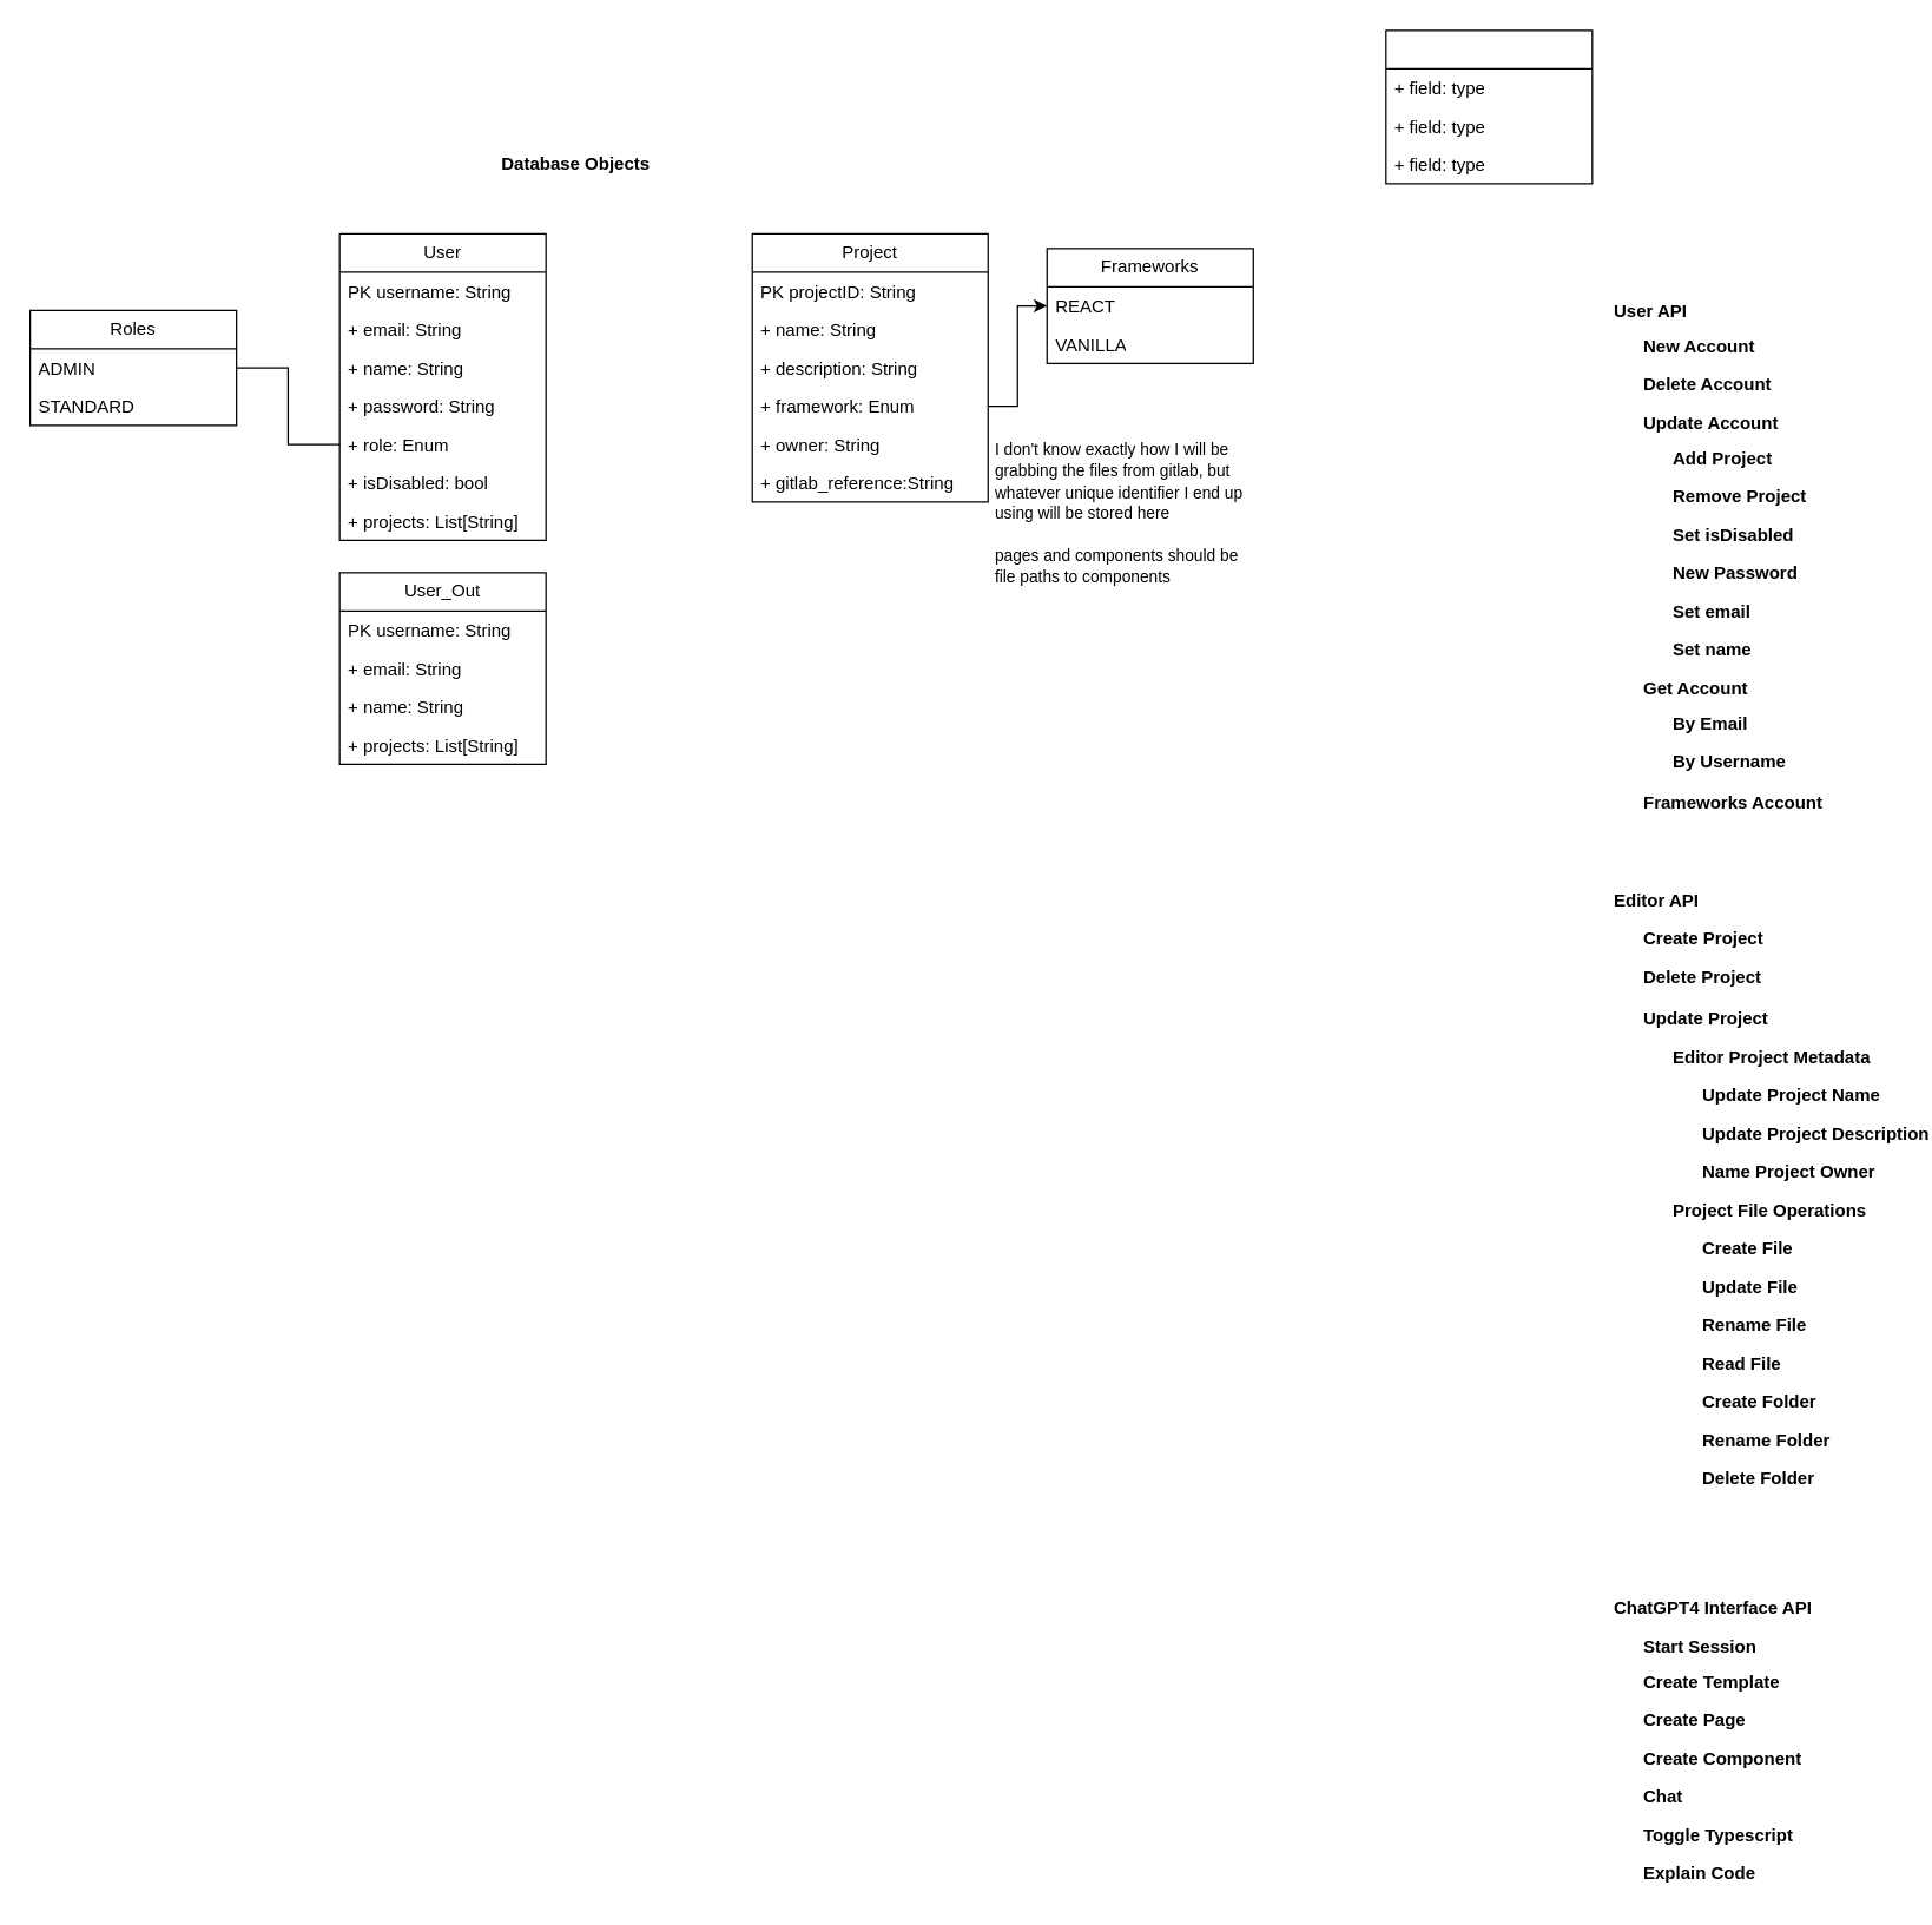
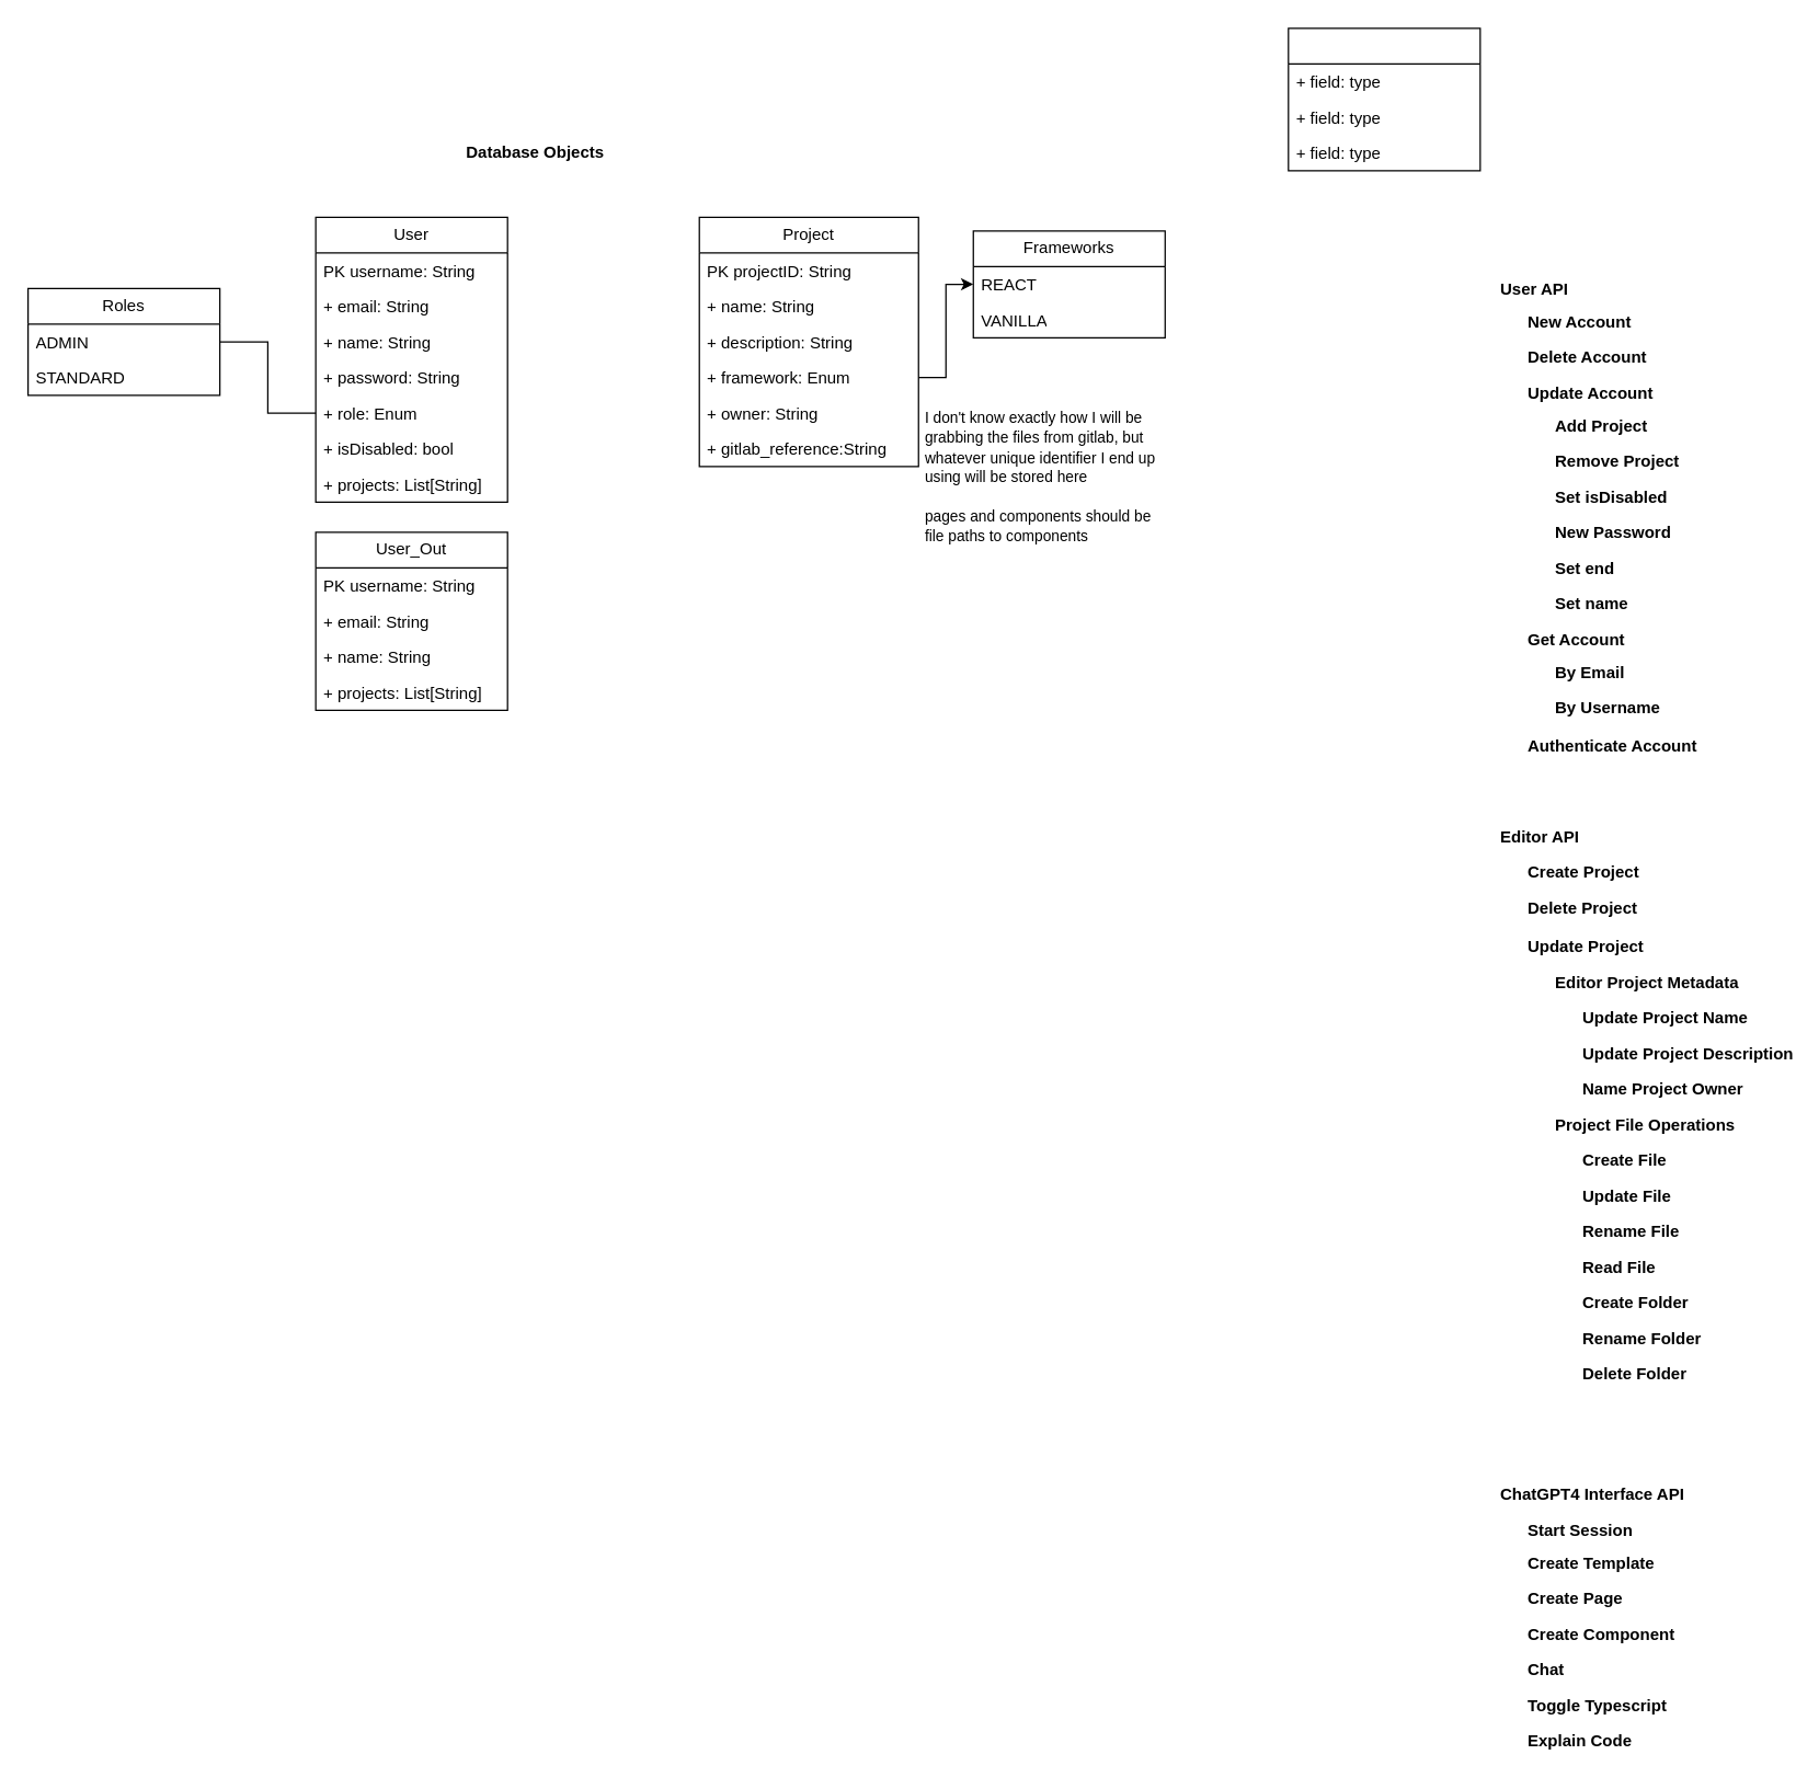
- <mxCell id="44" value="Set email" style="text;align=left;fontStyle=1;verticalAlign=middle;spacingLeft=3;spacingRight=3;strokeColor=none;rotatable=0;points=[[0,0.5],[1,0.5]];portConstraint=eastwest;html=1;" vertex="1" parent="1"><mxGeometry x="1130" y="402" width="80" height="26" as="geometry" /></mxCell>
+ <mxCell id="44" value="Set end" style="text;align=left;fontStyle=1;verticalAlign=middle;spacingLeft=3;spacingRight=3;strokeColor=none;rotatable=0;points=[[0,0.5],[1,0.5]];portConstraint=eastwest;html=1;" vertex="1" parent="1"><mxGeometry x="1130" y="402" width="80" height="26" as="geometry" /></mxCell>
- <mxCell id="46" value="Frameworks Account" style="text;align=left;fontStyle=1;verticalAlign=middle;spacingLeft=3;spacingRight=3;strokeColor=none;rotatable=0;points=[[0,0.5],[1,0.5]];portConstraint=eastwest;html=1;" vertex="1" parent="1"><mxGeometry x="1110" y="532" width="140" height="26" as="geometry" /></mxCell>
+ <mxCell id="46" value="Authenticate Account" style="text;align=left;fontStyle=1;verticalAlign=middle;spacingLeft=3;spacingRight=3;strokeColor=none;rotatable=0;points=[[0,0.5],[1,0.5]];portConstraint=eastwest;html=1;" vertex="1" parent="1"><mxGeometry x="1110" y="532" width="140" height="26" as="geometry" /></mxCell>
